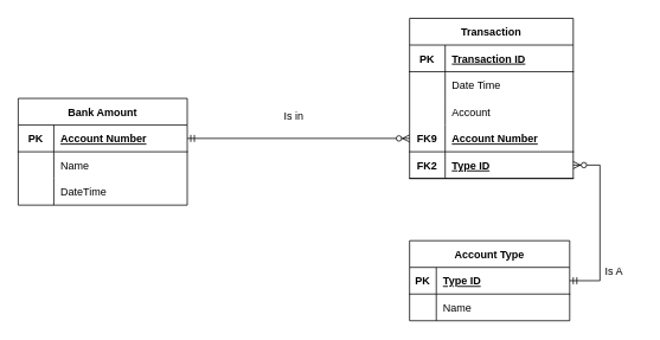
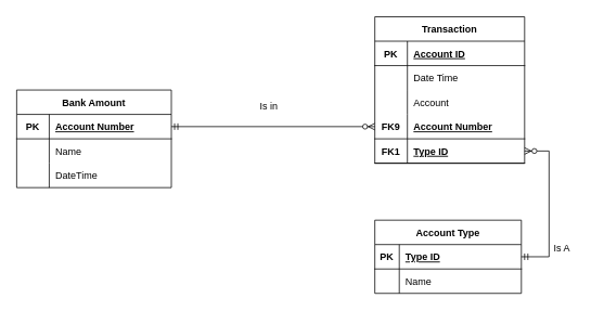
- <mxCell id="22" value="Transaction ID" style="shape=partialRectangle;connectable=0;fillColor=none;top=0;left=0;bottom=0;right=0;align=left;spacingLeft=6;fontStyle=5;overflow=hidden;" vertex="1" parent="20"><mxGeometry x="40" width="144" height="30" as="geometry"><mxRectangle width="144" height="30" as="alternateBounds" /></mxGeometry></mxCell>
+ <mxCell id="22" value="Account ID" style="shape=partialRectangle;connectable=0;fillColor=none;top=0;left=0;bottom=0;right=0;align=left;spacingLeft=6;fontStyle=5;overflow=hidden;" vertex="1" parent="20"><mxGeometry x="40" width="144" height="30" as="geometry"><mxRectangle width="144" height="30" as="alternateBounds" /></mxGeometry></mxCell>
- <mxCell id="33" value="FK2" style="shape=partialRectangle;connectable=0;fillColor=none;top=0;left=0;bottom=0;right=0;fontStyle=1;overflow=hidden;" vertex="1" parent="32"><mxGeometry width="40" height="30" as="geometry"><mxRectangle width="40" height="30" as="alternateBounds" /></mxGeometry></mxCell>
+ <mxCell id="33" value="FK1" style="shape=partialRectangle;connectable=0;fillColor=none;top=0;left=0;bottom=0;right=0;fontStyle=1;overflow=hidden;" vertex="1" parent="32"><mxGeometry width="40" height="30" as="geometry"><mxRectangle width="40" height="30" as="alternateBounds" /></mxGeometry></mxCell>
